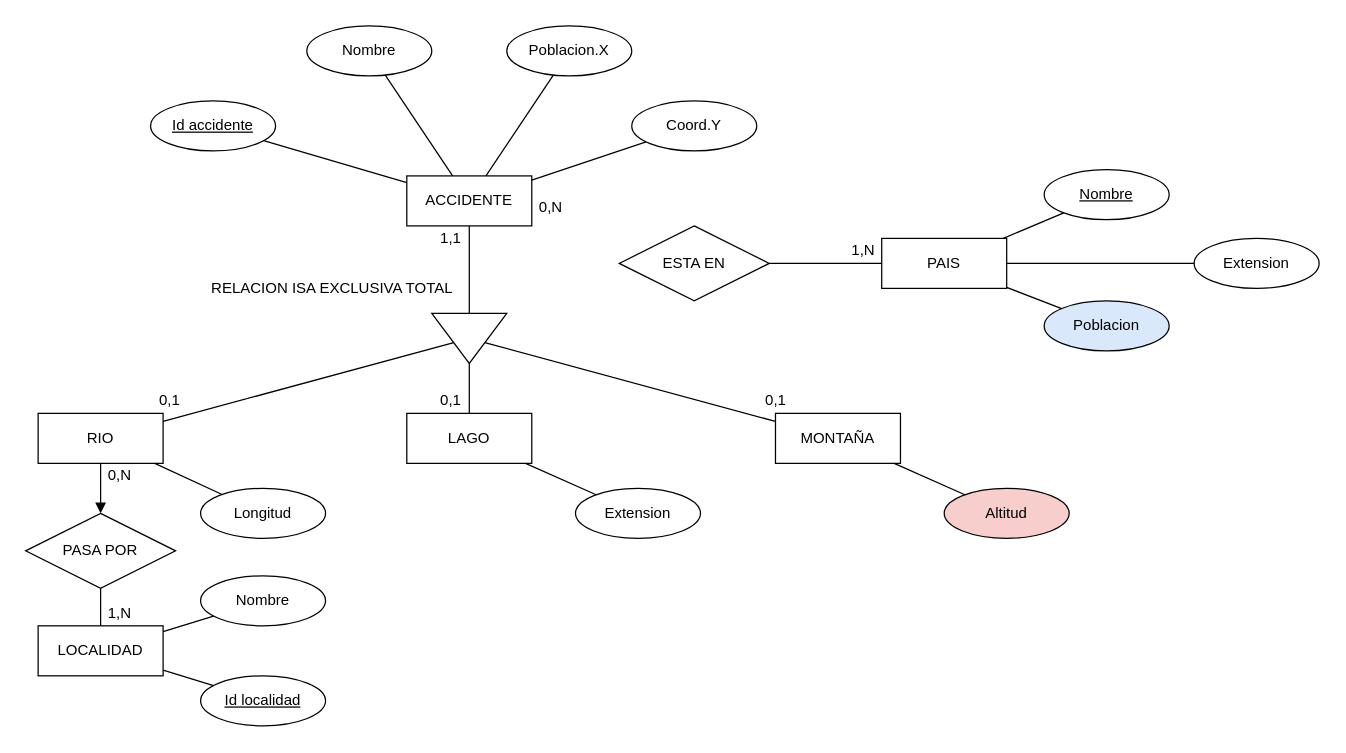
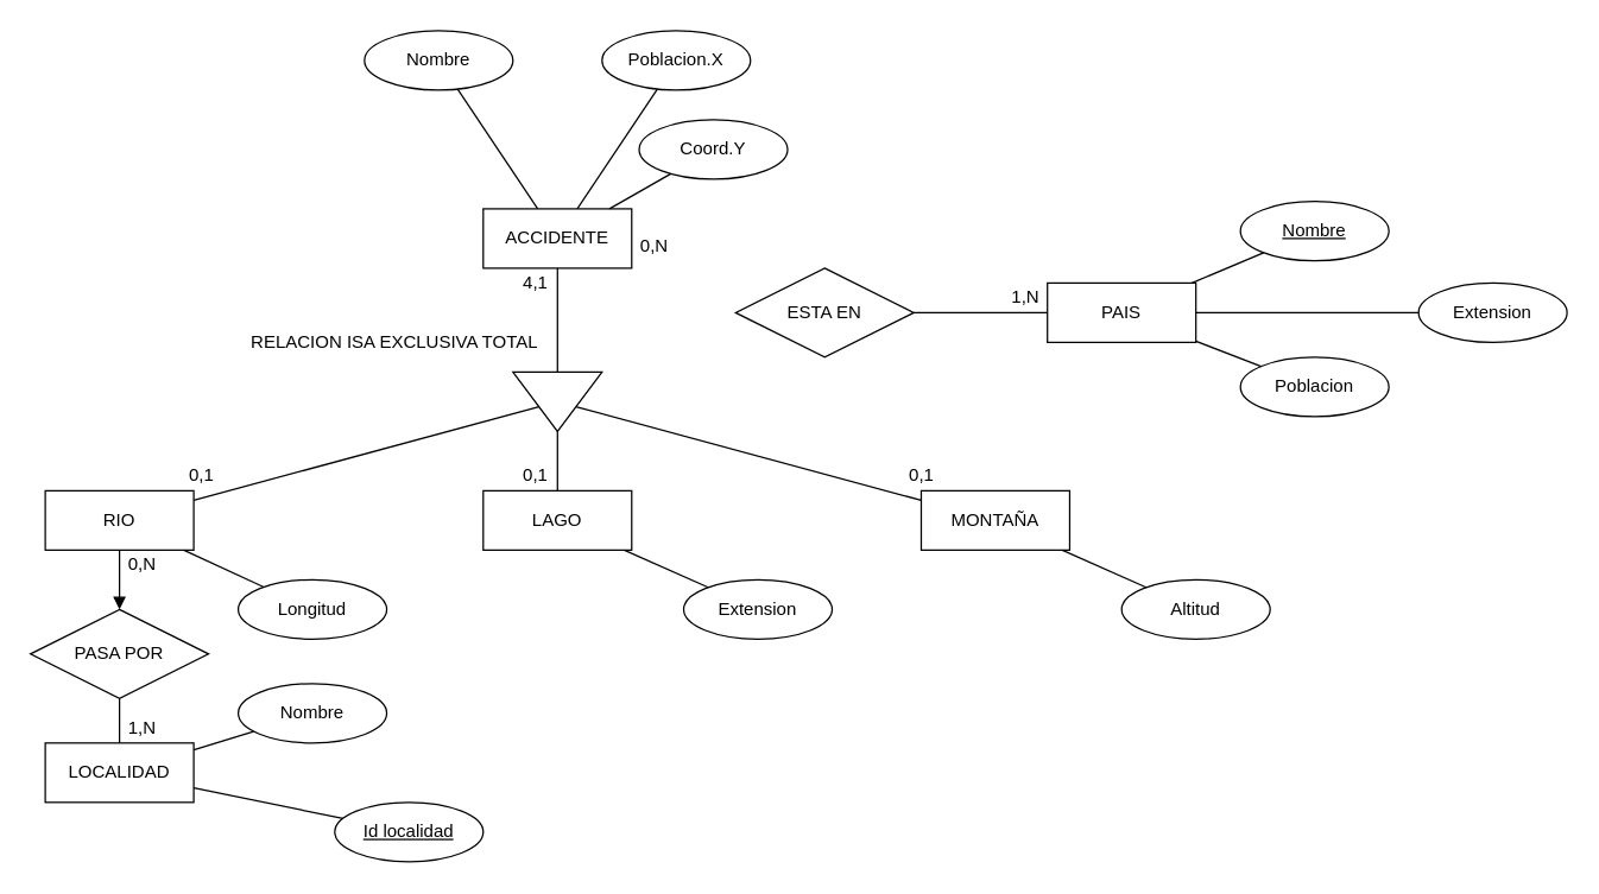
- <mxCell id="10" value="&lt;u&gt;Id accidente&lt;/u&gt;" style="ellipse;whiteSpace=wrap;html=1;align=center;" vertex="1" parent="1"><mxGeometry x="120" y="80" width="100" height="40" as="geometry" /></mxCell>
- <mxCell id="8" value="Coord.Y" style="ellipse;whiteSpace=wrap;html=1;align=center;" vertex="1" parent="1"><mxGeometry x="505" y="80" width="100" height="40" as="geometry" /></mxCell>
+ <mxCell id="8" value="Coord.Y" style="ellipse;whiteSpace=wrap;html=1;align=center;" vertex="1" parent="1"><mxGeometry x="430" y="80" width="100" height="40" as="geometry" /></mxCell>
- <mxCell id="27" value="" style="endArrow=none;html=1;rounded=0;" edge="1" parent="1" source="10" target="2"><mxGeometry relative="1" as="geometry"><mxPoint x="280" y="210" as="sourcePoint" /><mxPoint x="440" y="210" as="targetPoint" /></mxGeometry></mxCell>
- <mxCell id="43" value="1,1" style="text;html=1;align=center;verticalAlign=middle;resizable=0;points=[];autosize=1;strokeColor=none;fillColor=none;" vertex="1" parent="1"><mxGeometry x="345" y="180" width="30" height="20" as="geometry" /></mxCell>
+ <mxCell id="43" value="4,1" style="text;html=1;align=center;verticalAlign=middle;resizable=0;points=[];autosize=1;strokeColor=none;fillColor=none;" vertex="1" parent="1"><mxGeometry x="345" y="180" width="30" height="20" as="geometry" /></mxCell>
- <mxCell id="22" value="Poblacion" style="ellipse;whiteSpace=wrap;html=1;align=center;fillColor=#dae8fc;" vertex="1" parent="1"><mxGeometry x="835" y="240" width="100" height="40" as="geometry" /></mxCell>
+ <mxCell id="22" value="Poblacion" style="ellipse;whiteSpace=wrap;html=1;align=center;" vertex="1" parent="1"><mxGeometry x="835" y="240" width="100" height="40" as="geometry" /></mxCell>
- <mxCell id="16" value="Altitud" style="ellipse;whiteSpace=wrap;html=1;align=center;fillColor=#f8cecc;" vertex="1" parent="1"><mxGeometry x="755" y="390" width="100" height="40" as="geometry" /></mxCell>
+ <mxCell id="16" value="Altitud" style="ellipse;whiteSpace=wrap;html=1;align=center;" vertex="1" parent="1"><mxGeometry x="755" y="390" width="100" height="40" as="geometry" /></mxCell>
- <mxCell id="39" value="&lt;u&gt;Id localidad&lt;/u&gt;" style="ellipse;whiteSpace=wrap;html=1;align=center;" vertex="1" parent="1"><mxGeometry x="160" y="540" width="100" height="40" as="geometry" /></mxCell>
+ <mxCell id="39" value="&lt;u&gt;Id localidad&lt;/u&gt;" style="ellipse;whiteSpace=wrap;html=1;align=center;" vertex="1" parent="1"><mxGeometry x="225" y="540" width="100" height="40" as="geometry" /></mxCell>
